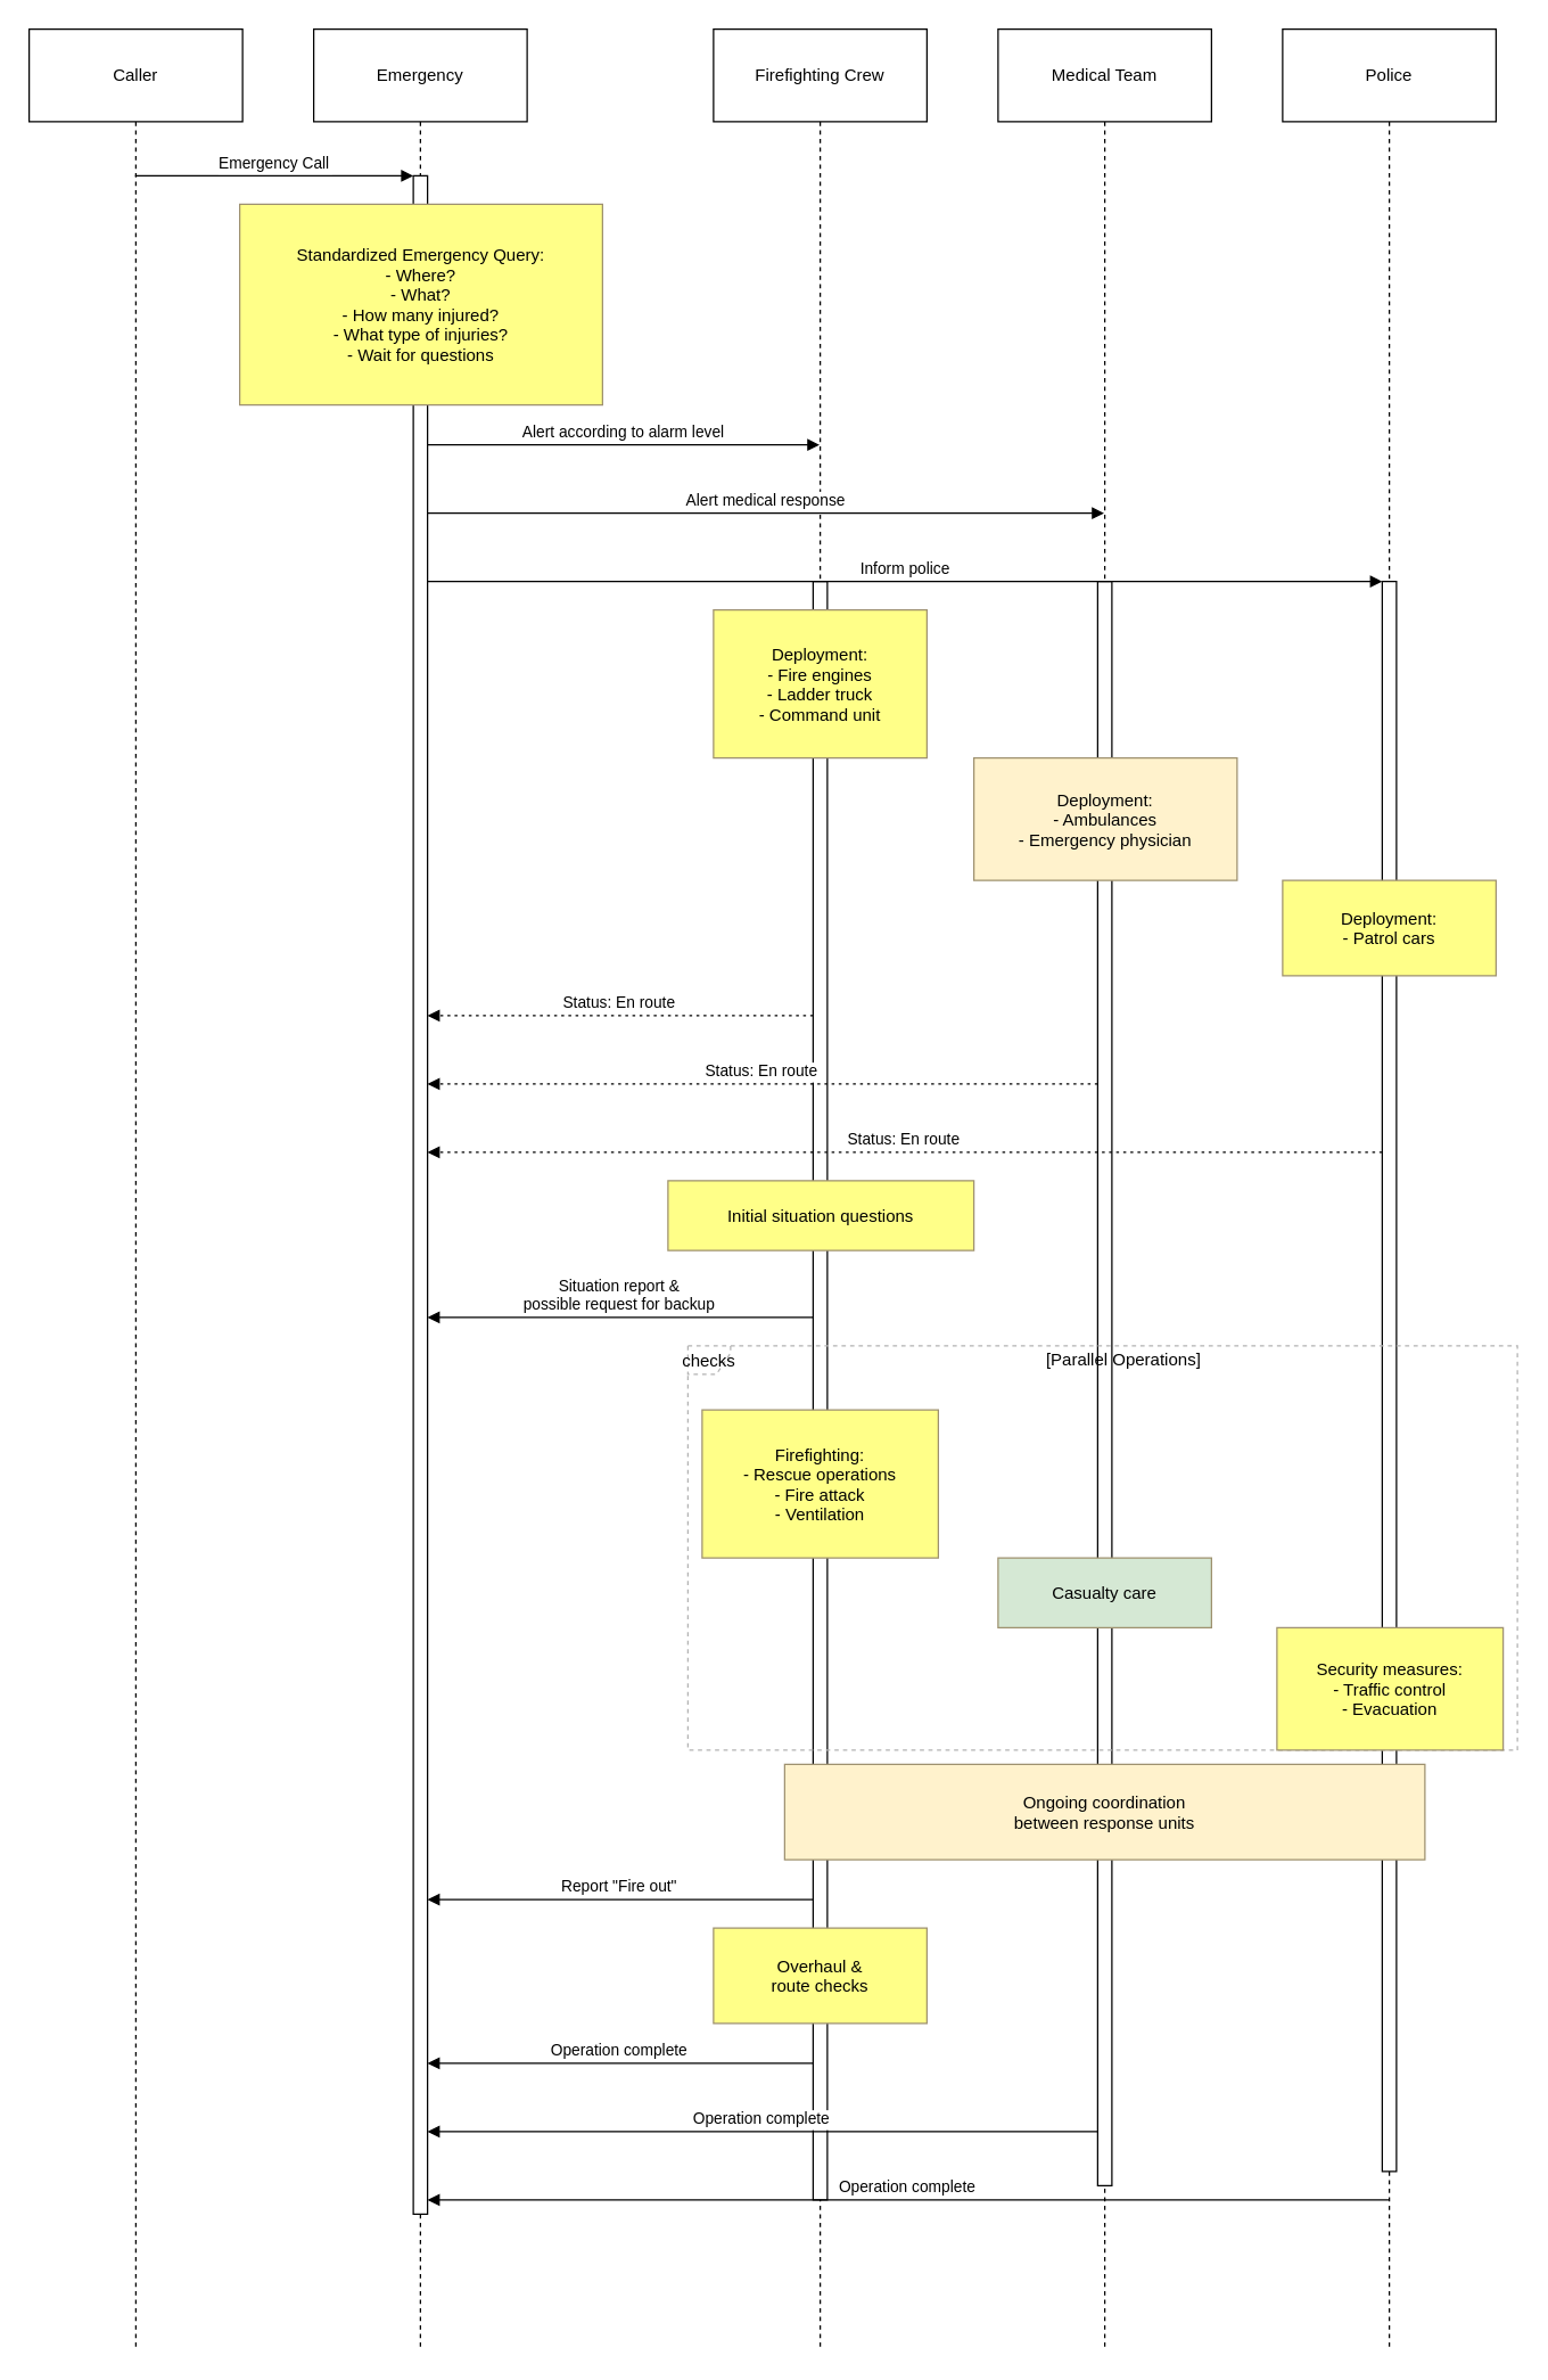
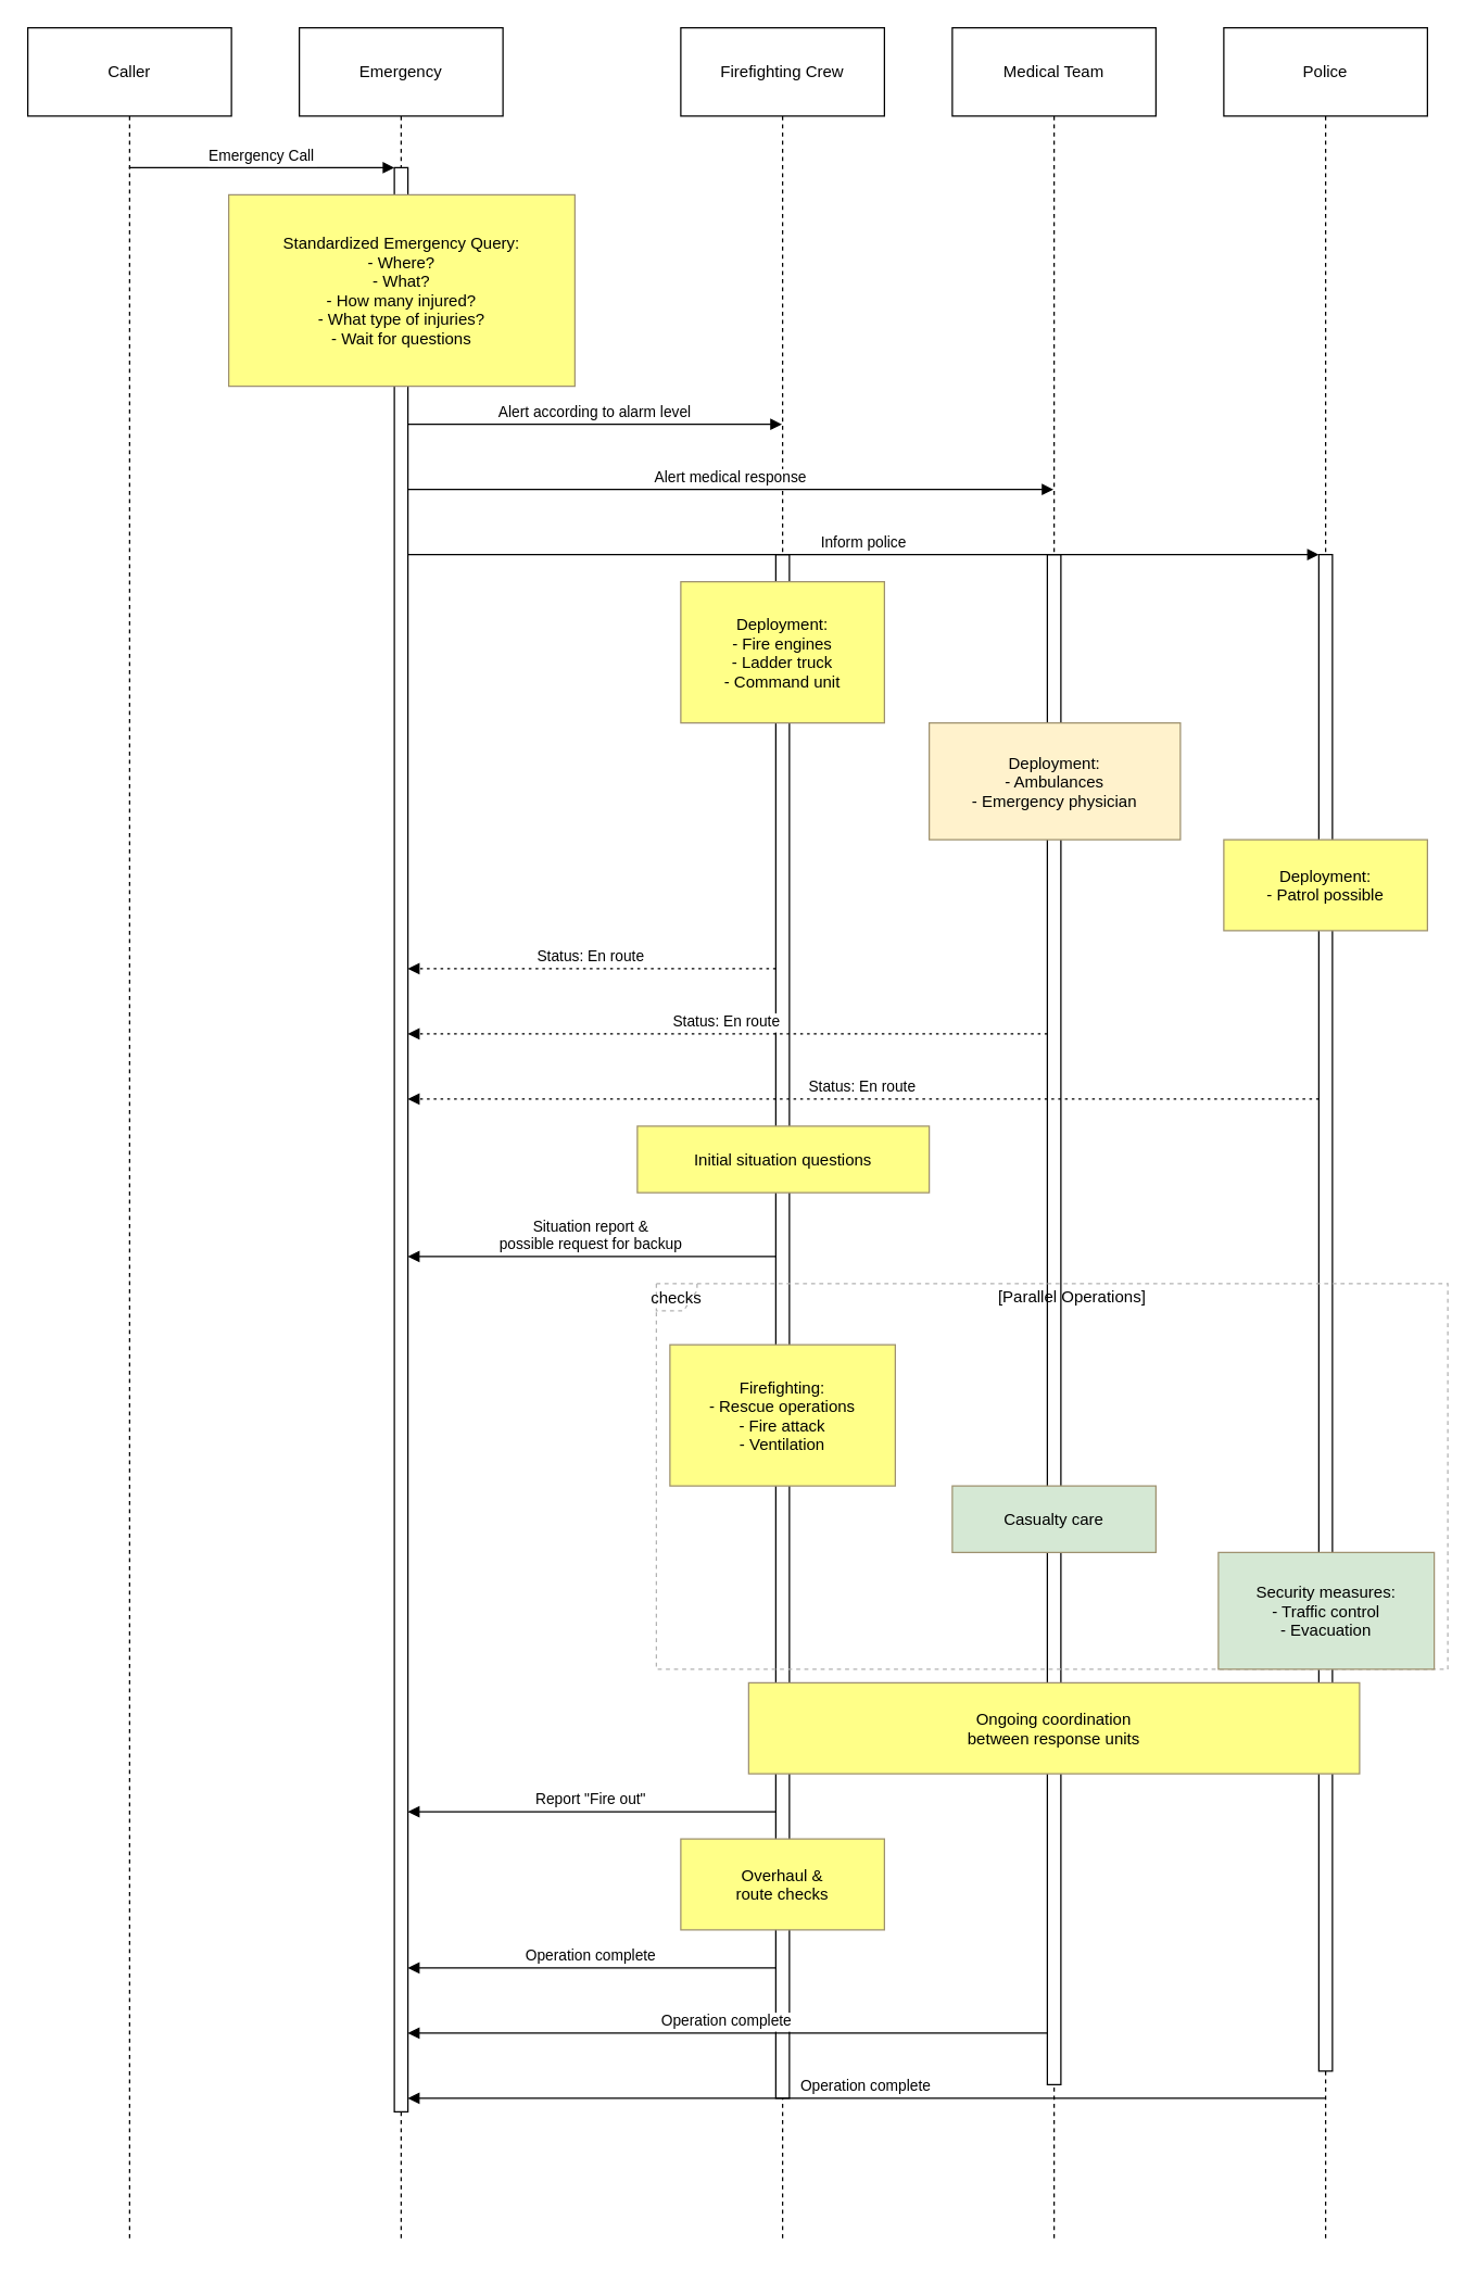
- <mxCell id="28" value="Deployment:&#10;- Patrol cars" style="fillColor=#ffff88;strokeColor=#9E916F;" vertex="1" parent="1"><mxGeometry x="901" y="618" width="150" height="67" as="geometry" /></mxCell>
+ <mxCell id="28" value="Deployment:&#10;- Patrol possible" style="fillColor=#ffff88;strokeColor=#9E916F;" vertex="1" parent="1"><mxGeometry x="901" y="618" width="150" height="67" as="geometry" /></mxCell>
- <mxCell id="32" value="Security measures:&#10;- Traffic control&#10;- Evacuation" style="fillColor=#ffff88;strokeColor=#9E916F;" vertex="1" parent="1"><mxGeometry x="897" y="1143" width="159" height="86" as="geometry" /></mxCell>
+ <mxCell id="32" value="Security measures:&#10;- Traffic control&#10;- Evacuation" style="fillColor=#d5e8d4;strokeColor=#9E916F;" vertex="1" parent="1"><mxGeometry x="897" y="1143" width="159" height="86" as="geometry" /></mxCell>
- <mxCell id="33" value="Ongoing coordination&#10;between response units" style="fillColor=#fff2cc;strokeColor=#9E916F;" vertex="1" parent="1"><mxGeometry x="551" y="1239" width="450" height="67" as="geometry" /></mxCell>
+ <mxCell id="33" value="Ongoing coordination&#10;between response units" style="fillColor=#ffff88;strokeColor=#9E916F;" vertex="1" parent="1"><mxGeometry x="551" y="1239" width="450" height="67" as="geometry" /></mxCell>
